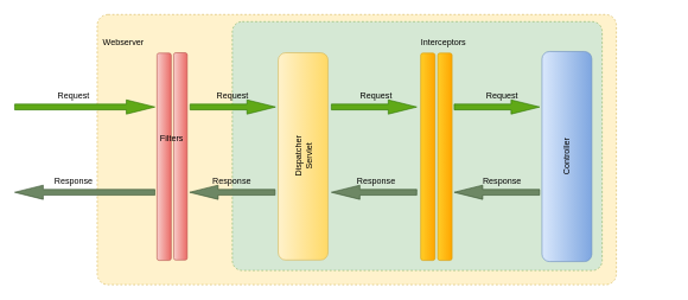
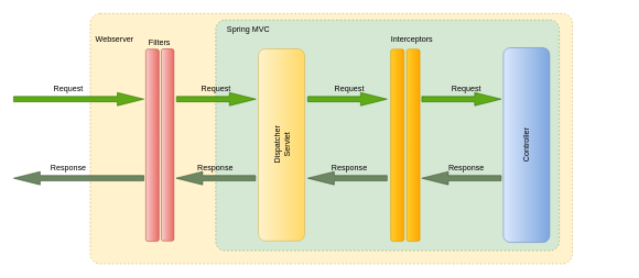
+ <mxCell id="29" value="Spring MVC" style="text;html=1;strokeColor=none;fillColor=none;align=center;verticalAlign=middle;whiteSpace=wrap;rounded=0;" vertex="1" parent="1"><mxGeometry x="335.4" y="30" width="80.6" height="30" as="geometry" /></mxCell>
- <mxCell id="26" value="Filters" style="text;html=1;strokeColor=none;fillColor=none;align=center;verticalAlign=middle;whiteSpace=wrap;rounded=0;" vertex="1" parent="1"><mxGeometry x="213.005" y="186" width="56.429" height="18" as="geometry" /></mxCell>
+ <mxCell id="26" value="Filters" style="text;html=1;strokeColor=none;fillColor=none;align=center;verticalAlign=middle;whiteSpace=wrap;rounded=0;" vertex="1" parent="1"><mxGeometry x="213.005" y="56" width="56.429" height="18" as="geometry" /></mxCell>
